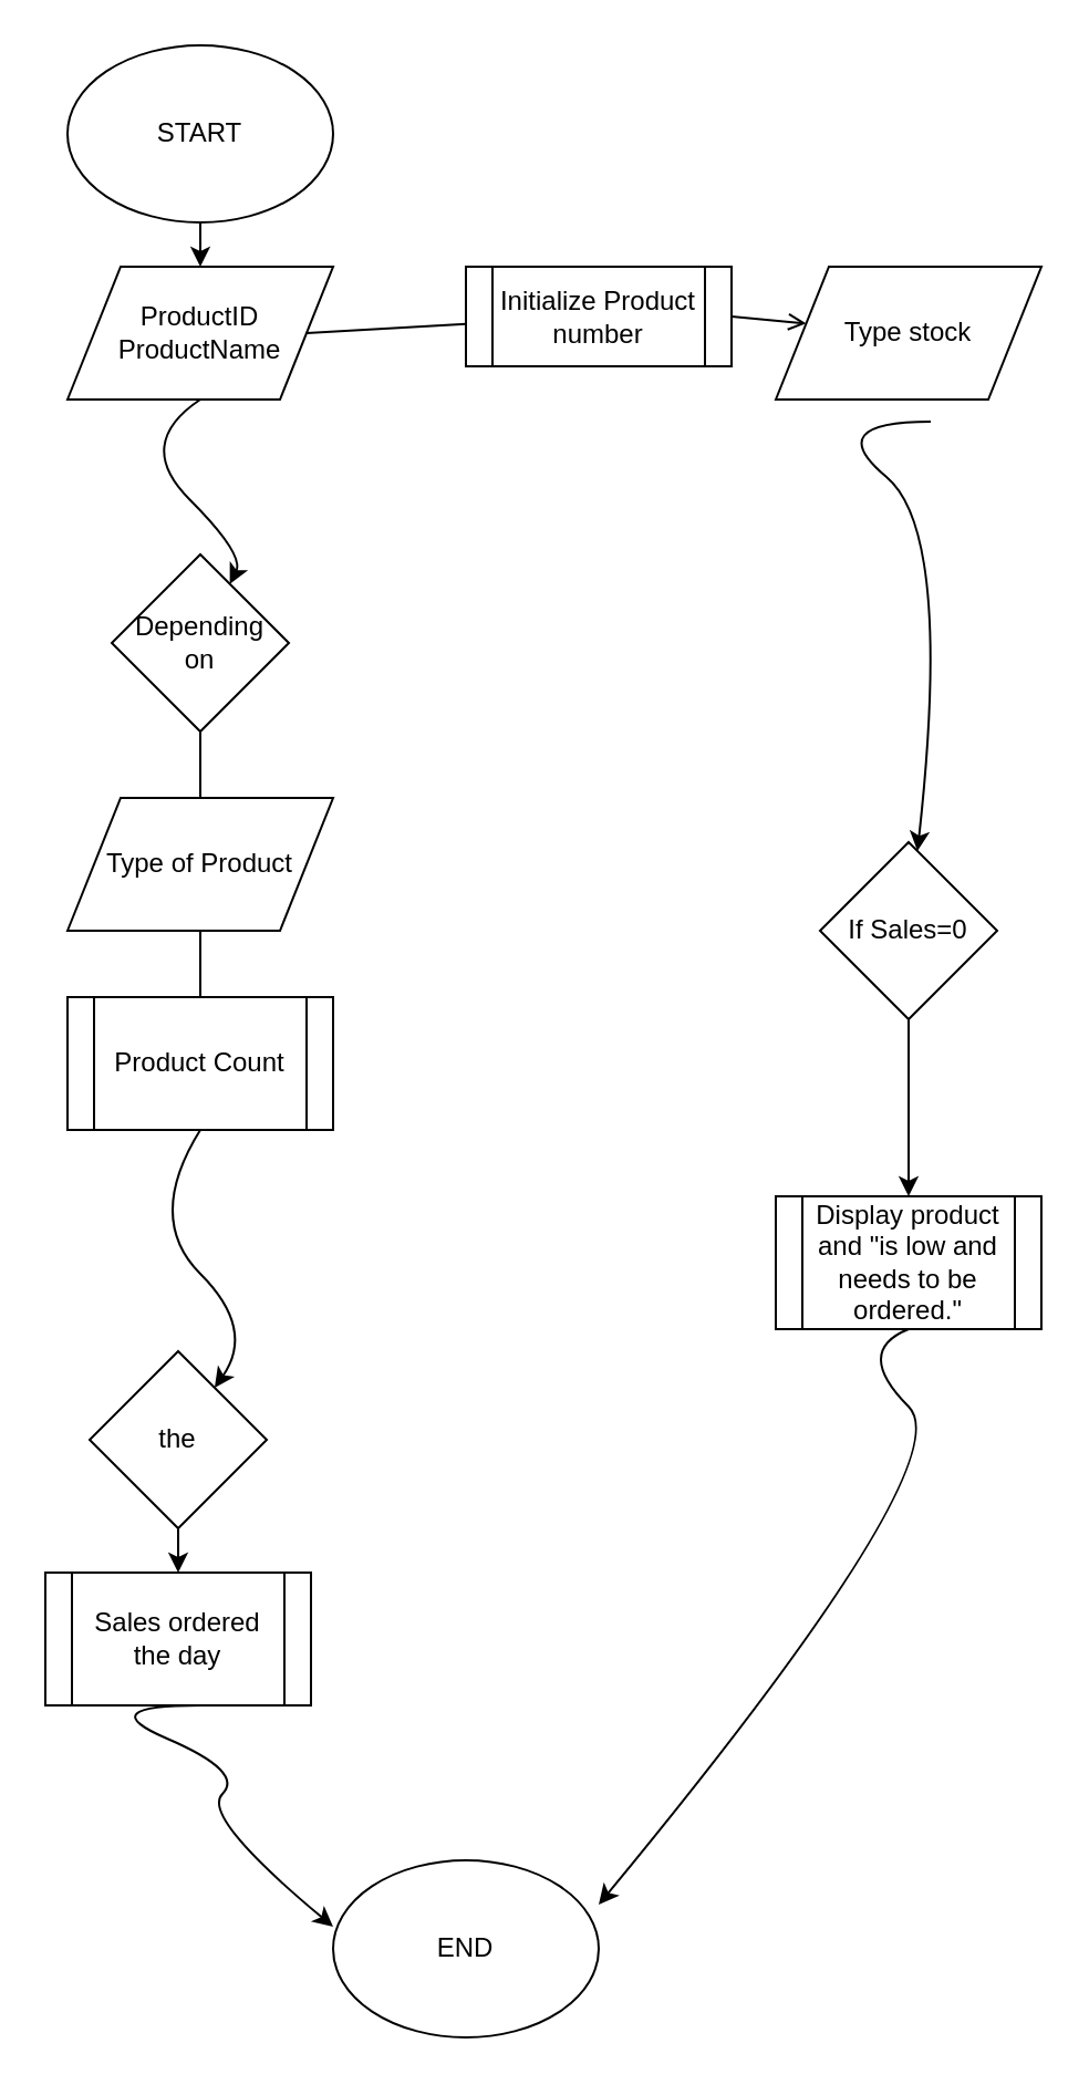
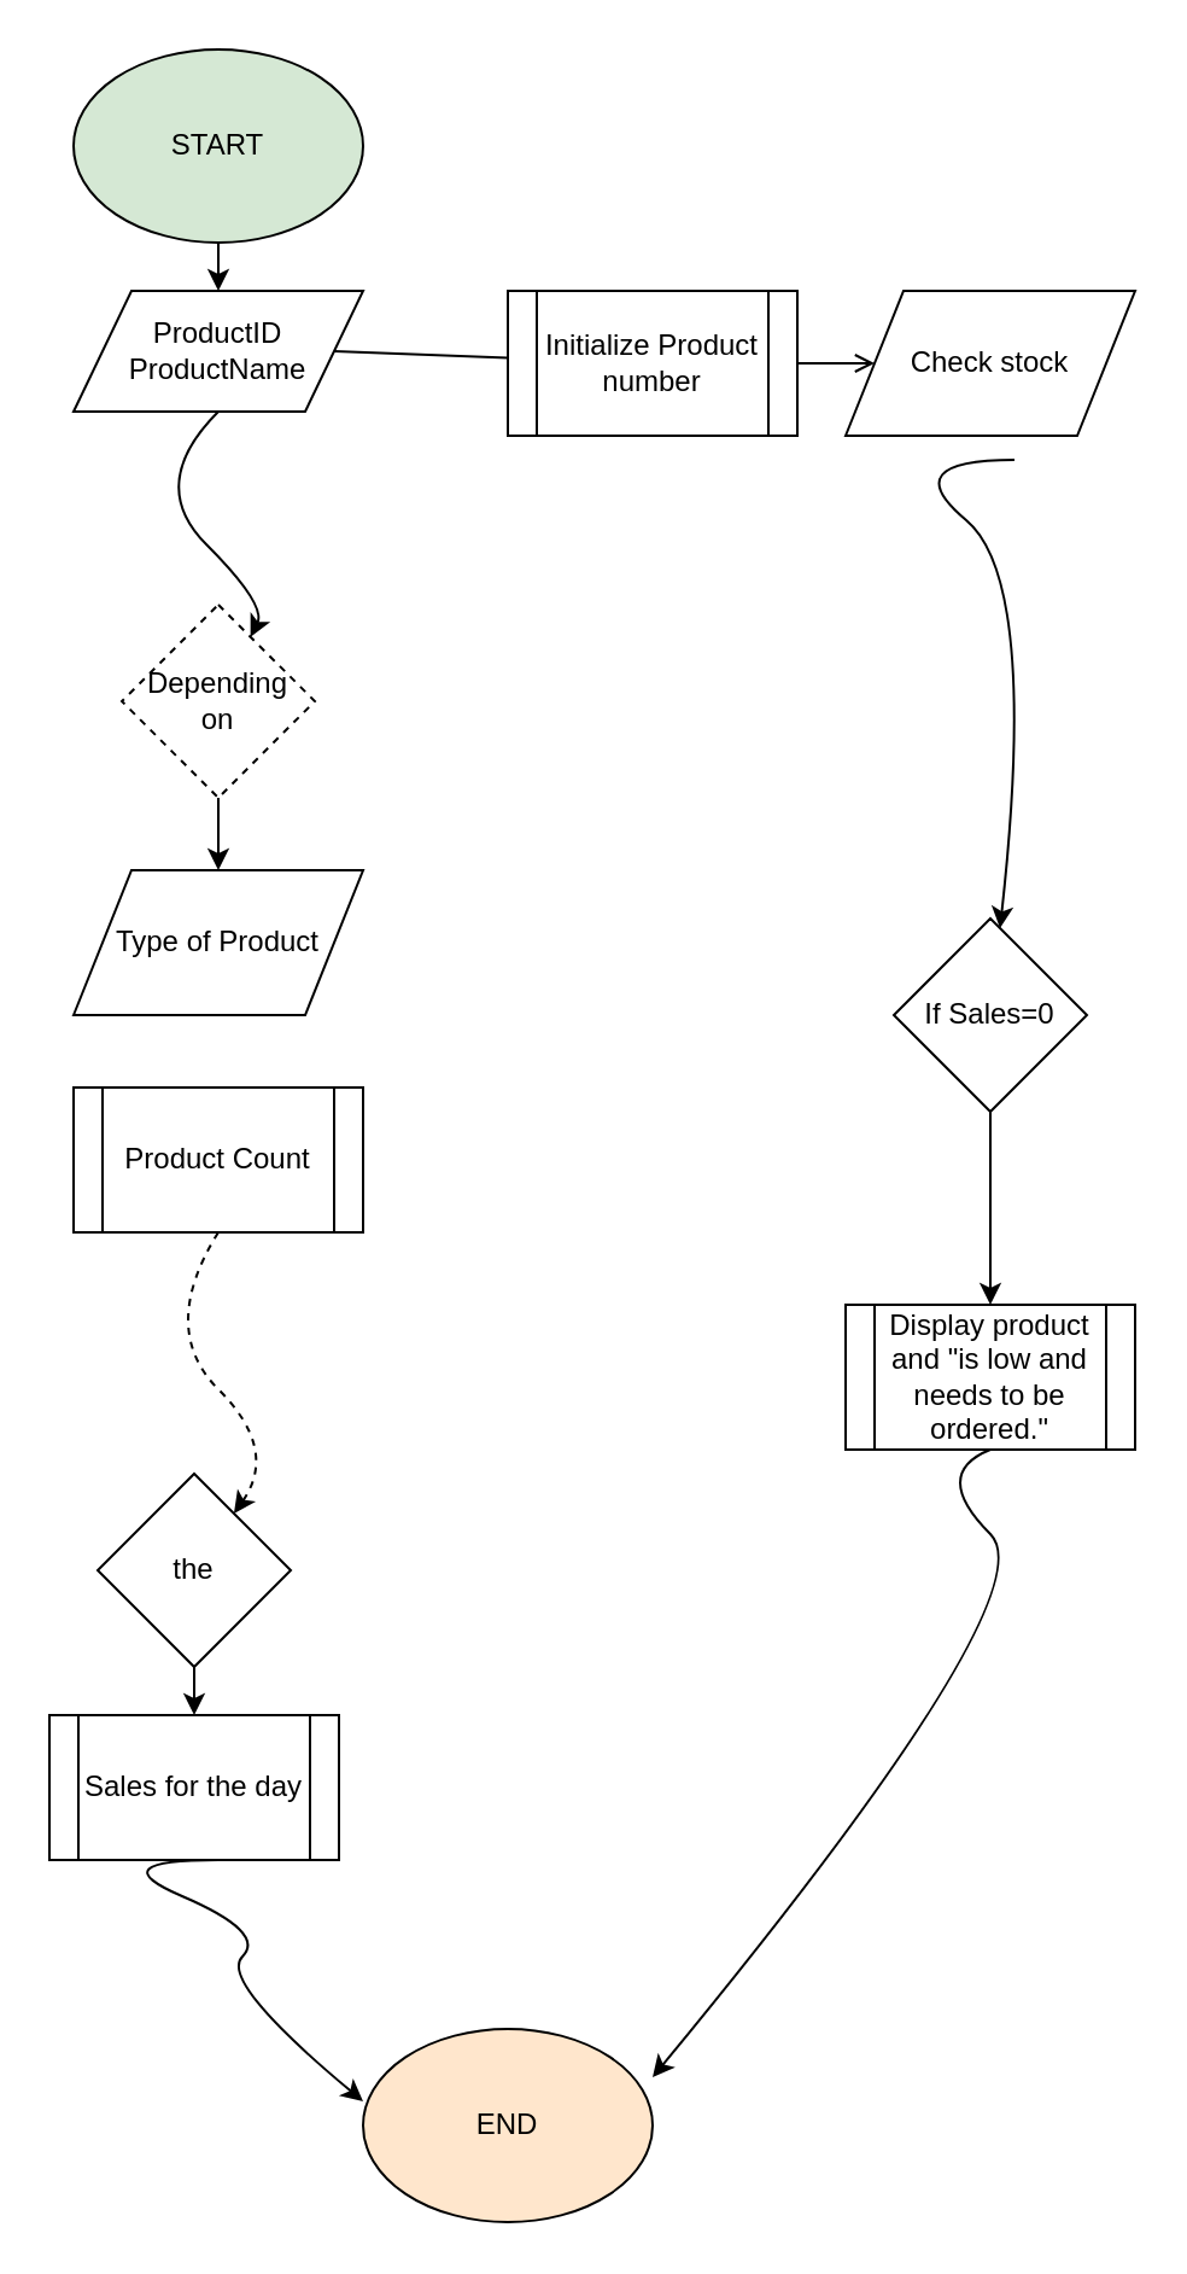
- <mxCell id="2" value="START" style="ellipse;whiteSpace=wrap;html=1;" vertex="1" parent="1"><mxGeometry x="30" y="20" width="120" height="80" as="geometry" /></mxCell>
+ <mxCell id="2" value="START" style="ellipse;whiteSpace=wrap;html=1;fillColor=#d5e8d4;" vertex="1" parent="1"><mxGeometry x="30" y="20" width="120" height="80" as="geometry" /></mxCell>
- <mxCell id="6" value="Initialize Product number" style="shape=process;whiteSpace=wrap;html=1;backgroundOutline=1;" vertex="1" parent="1"><mxGeometry x="210" y="120" width="120" height="45" as="geometry" /></mxCell>
+ <mxCell id="6" value="Initialize Product number" style="shape=process;whiteSpace=wrap;html=1;backgroundOutline=1;" vertex="1" parent="1"><mxGeometry x="210" y="120" width="120" height="60" as="geometry" /></mxCell>
- <mxCell id="4" value="ProductID&lt;br&gt;ProductName" style="shape=parallelogram;perimeter=parallelogramPerimeter;whiteSpace=wrap;html=1;" vertex="1" parent="1"><mxGeometry x="30" y="120" width="120" height="60" as="geometry" /></mxCell>
+ <mxCell id="4" value="ProductID&lt;br&gt;ProductName" style="shape=parallelogram;perimeter=parallelogramPerimeter;whiteSpace=wrap;html=1;" vertex="1" parent="1"><mxGeometry x="30" y="120" width="120" height="50" as="geometry" /></mxCell>
- <mxCell id="8" value="Type stock" style="shape=parallelogram;perimeter=parallelogramPerimeter;whiteSpace=wrap;html=1;" vertex="1" parent="1"><mxGeometry x="350" y="120" width="120" height="60" as="geometry" /></mxCell>
+ <mxCell id="8" value="Check stock" style="shape=parallelogram;perimeter=parallelogramPerimeter;whiteSpace=wrap;html=1;" vertex="1" parent="1"><mxGeometry x="350" y="120" width="120" height="60" as="geometry" /></mxCell>
- <mxCell id="10" value="Depending&lt;br&gt;on" style="rhombus;whiteSpace=wrap;html=1;" vertex="1" parent="1"><mxGeometry x="50" y="250" width="80" height="80" as="geometry" /></mxCell>
+ <mxCell id="10" value="Depending&lt;br&gt;on" style="rhombus;whiteSpace=wrap;html=1;dashed=1;" vertex="1" parent="1"><mxGeometry x="50" y="250" width="80" height="80" as="geometry" /></mxCell>
- <mxCell id="11" value="" style="endArrow=none;html=1;exitX=0.5;exitY=1;exitDx=0;exitDy=0;" edge="1" parent="1" source="10" target="12"><mxGeometry width="50" height="50" relative="1" as="geometry"><mxPoint x="120" y="300" as="sourcePoint" /><mxPoint x="90" y="390" as="targetPoint" /></mxGeometry></mxCell>
+ <mxCell id="11" value="" style="endArrow=classic;html=1;exitX=0.5;exitY=1;exitDx=0;exitDy=0;" edge="1" parent="1" source="10" target="12"><mxGeometry width="50" height="50" relative="1" as="geometry"><mxPoint x="120" y="300" as="sourcePoint" /><mxPoint x="90" y="390" as="targetPoint" /></mxGeometry></mxCell>
- <mxCell id="13" value="" style="endArrow=none;html=1;exitX=0.5;exitY=1;exitDx=0;exitDy=0;" edge="1" parent="1" source="12" target="14"><mxGeometry width="50" height="50" relative="1" as="geometry"><mxPoint x="120" y="300" as="sourcePoint" /><mxPoint x="90" y="470" as="targetPoint" /></mxGeometry></mxCell>
- <mxCell id="15" value="" style="curved=1;endArrow=classic;html=1;exitX=0.5;exitY=1;exitDx=0;exitDy=0;" edge="1" parent="1" source="14" target="16"><mxGeometry width="50" height="50" relative="1" as="geometry"><mxPoint x="115" y="550" as="sourcePoint" /><mxPoint x="65" y="600" as="targetPoint" /><Array as="points"><mxPoint x="65" y="550" /><mxPoint x="115" y="600" /></Array></mxGeometry></mxCell>
+ <mxCell id="15" value="" style="curved=1;endArrow=classic;html=1;exitX=0.5;exitY=1;exitDx=0;exitDy=0;dashed=1;" edge="1" parent="1" source="14" target="16"><mxGeometry width="50" height="50" relative="1" as="geometry"><mxPoint x="115" y="550" as="sourcePoint" /><mxPoint x="65" y="600" as="targetPoint" /><Array as="points"><mxPoint x="65" y="550" /><mxPoint x="115" y="600" /></Array></mxGeometry></mxCell>
- <mxCell id="18" value="Sales ordered the day" style="shape=process;whiteSpace=wrap;html=1;backgroundOutline=1;" vertex="1" parent="1"><mxGeometry x="20" y="710" width="120" height="60" as="geometry" /></mxCell>
+ <mxCell id="18" value="Sales for the day" style="shape=process;whiteSpace=wrap;html=1;backgroundOutline=1;" vertex="1" parent="1"><mxGeometry x="20" y="710" width="120" height="60" as="geometry" /></mxCell>
- <mxCell id="25" value="END" style="ellipse;whiteSpace=wrap;html=1;" vertex="1" parent="1"><mxGeometry x="150" y="840" width="120" height="80" as="geometry" /></mxCell>
+ <mxCell id="25" value="END" style="ellipse;whiteSpace=wrap;html=1;fillColor=#ffe6cc;" vertex="1" parent="1"><mxGeometry x="150" y="840" width="120" height="80" as="geometry" /></mxCell>
